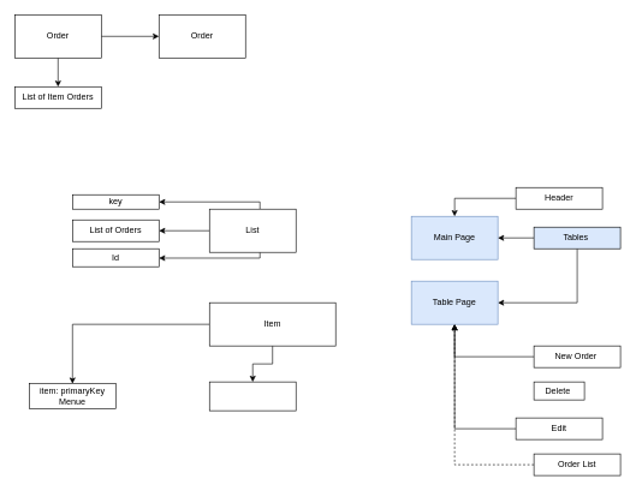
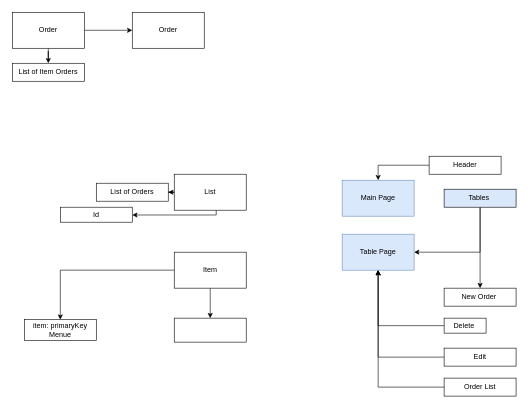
- <mxCell id="27" value="List of Item Orders" style="rounded=0;whiteSpace=wrap;html=1;" vertex="1" parent="1"><mxGeometry x="20" y="120" width="120" height="30" as="geometry" /></mxCell>
+ <mxCell id="27" value="List of Item Orders" style="rounded=0;whiteSpace=wrap;html=1;" vertex="1" parent="1"><mxGeometry x="20" y="105" width="120" height="30" as="geometry" /></mxCell>
- <mxCell id="22" value="key" style="rounded=0;whiteSpace=wrap;html=1;" vertex="1" parent="1"><mxGeometry x="100" y="270" width="120" height="20" as="geometry" /></mxCell>
- <mxCell id="18" value="" style="edgeStyle=orthogonalEdgeStyle;rounded=0;orthogonalLoop=1;jettySize=auto;html=1;" edge="1" parent="1" source="20" target="22"><mxGeometry relative="1" as="geometry"><Array as="points"><mxPoint x="360" y="280" /></Array></mxGeometry></mxCell>
- <mxCell id="23" value="List of Orders" style="rounded=0;whiteSpace=wrap;html=1;" vertex="1" parent="1"><mxGeometry x="100" y="305" width="120" height="30" as="geometry" /></mxCell>
+ <mxCell id="23" value="List of Orders" style="rounded=0;whiteSpace=wrap;html=1;" vertex="1" parent="1"><mxGeometry x="160" y="305" width="120" height="30" as="geometry" /></mxCell>
- <mxCell id="7" style="edgeStyle=orthogonalEdgeStyle;rounded=0;orthogonalLoop=1;jettySize=auto;html=1;entryX=1;entryY=0.5;entryDx=0;entryDy=0;" edge="1" parent="1" source="8" target="3"><mxGeometry relative="1" as="geometry" /></mxCell>
+ <mxCell id="7" style="edgeStyle=orthogonalEdgeStyle;rounded=0;orthogonalLoop=1;jettySize=auto;html=1;" edge="1" parent="1" source="8" target="10"><mxGeometry relative="1" as="geometry" /></mxCell>
- <mxCell id="30" value="Item" style="rounded=0;whiteSpace=wrap;html=1;" vertex="1" parent="1"><mxGeometry x="290" y="420" width="175" height="60" as="geometry" /></mxCell>
+ <mxCell id="30" value="Item" style="rounded=0;whiteSpace=wrap;html=1;" vertex="1" parent="1"><mxGeometry x="290" y="420" width="120" height="60" as="geometry" /></mxCell>
- <mxCell id="9" value="" style="edgeStyle=orthogonalEdgeStyle;rounded=0;orthogonalLoop=1;jettySize=auto;html=1;" edge="1" parent="1" source="10" target="4"><mxGeometry relative="1" as="geometry" /></mxCell>
+ <mxCell id="11" style="edgeStyle=orthogonalEdgeStyle;rounded=0;orthogonalLoop=1;jettySize=auto;html=1;entryX=0.5;entryY=1;entryDx=0;entryDy=0;" edge="1" parent="1" source="12" target="4"><mxGeometry relative="1" as="geometry"><mxPoint x="630" y="490" as="targetPoint" /></mxGeometry></mxCell>
- <mxCell id="14" value="Edit" style="rounded=0;whiteSpace=wrap;html=1;" vertex="1" parent="1"><mxGeometry x="715" y="580" width="120" height="30" as="geometry" /></mxCell>
+ <mxCell id="14" value="Edit" style="rounded=0;whiteSpace=wrap;html=1;" vertex="1" parent="1"><mxGeometry x="740" y="580" width="120" height="30" as="geometry" /></mxCell>
- <mxCell id="15" style="edgeStyle=orthogonalEdgeStyle;rounded=0;orthogonalLoop=1;jettySize=auto;html=1;entryX=0.5;entryY=1;entryDx=0;entryDy=0;dashed=1;" edge="1" parent="1" source="16" target="4"><mxGeometry relative="1" as="geometry"><mxPoint x="630" y="590" as="targetPoint" /></mxGeometry></mxCell>
+ <mxCell id="15" style="edgeStyle=orthogonalEdgeStyle;rounded=0;orthogonalLoop=1;jettySize=auto;html=1;entryX=0.5;entryY=1;entryDx=0;entryDy=0;" edge="1" parent="1" source="16" target="4"><mxGeometry relative="1" as="geometry"><mxPoint x="630" y="590" as="targetPoint" /></mxGeometry></mxCell>
